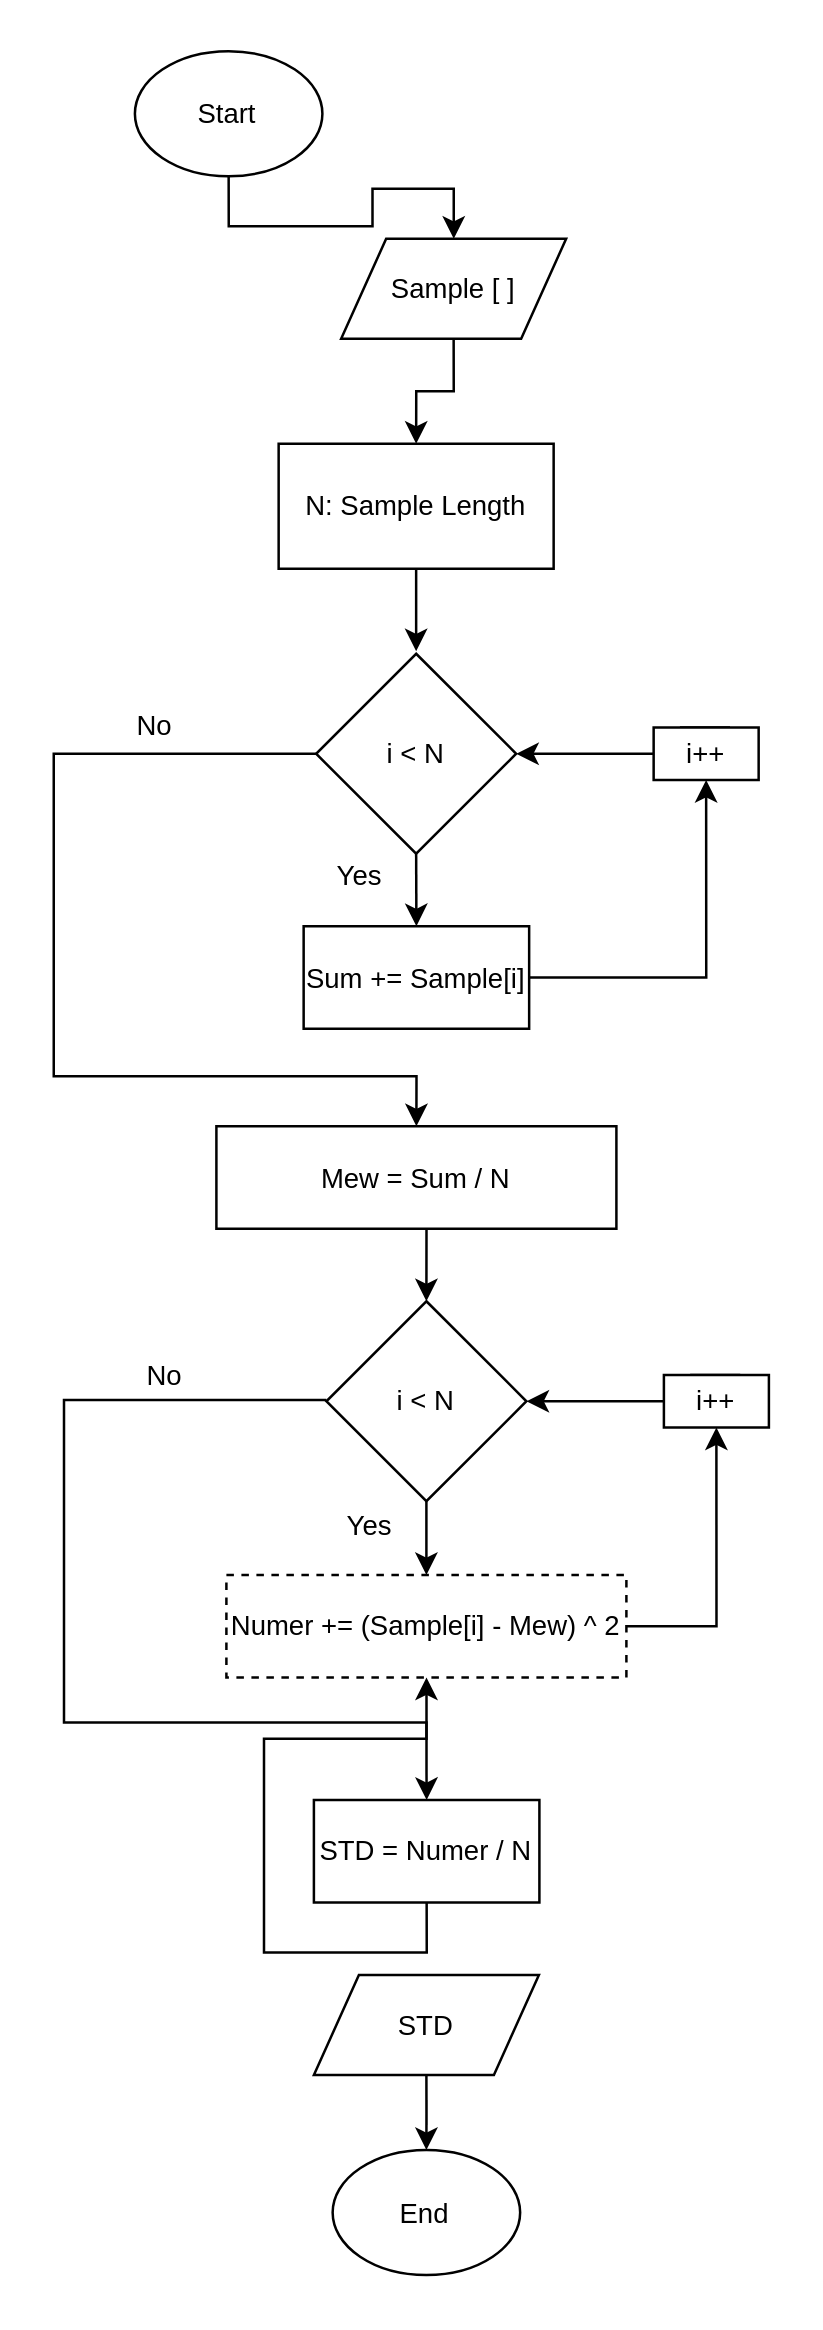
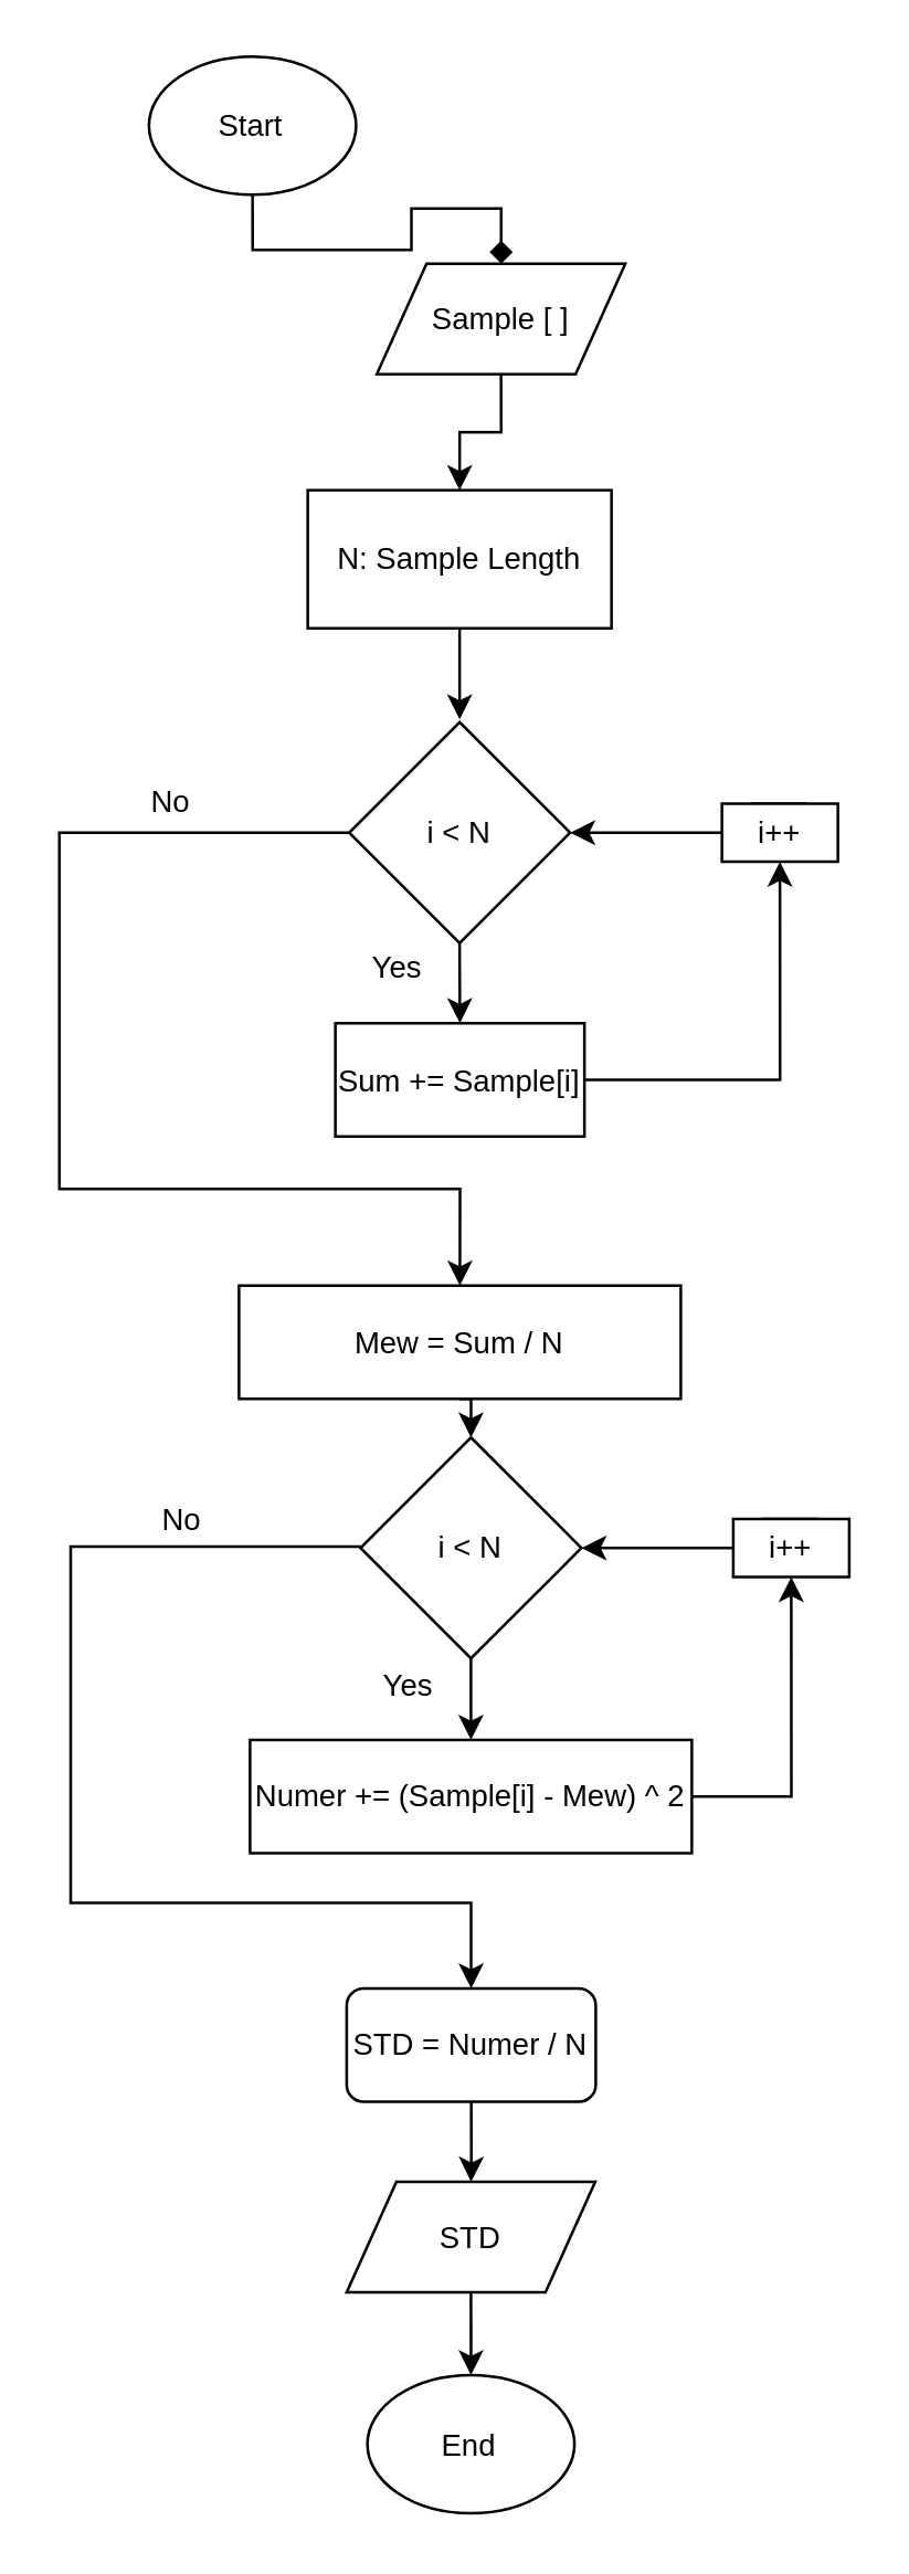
- <mxCell id="3" style="edgeStyle=orthogonalEdgeStyle;rounded=0;orthogonalLoop=1;jettySize=auto;html=1;exitX=0.5;exitY=1;exitDx=0;exitDy=0;fontSize=11;" parent="1" source="4" target="2" edge="1"><mxGeometry relative="1" as="geometry" /></mxCell>
+ <mxCell id="3" style="edgeStyle=orthogonalEdgeStyle;rounded=0;orthogonalLoop=1;jettySize=auto;html=1;exitX=0.5;exitY=1;exitDx=0;exitDy=0;fontSize=11;endArrow=diamond;" parent="1" source="4" target="2" edge="1"><mxGeometry relative="1" as="geometry" /></mxCell>
- <mxCell id="34" value="Mew = Sum / N" style="rounded=0;whiteSpace=wrap;html=1;fontSize=11;" parent="1" vertex="1"><mxGeometry x="85.96" y="450" width="160" height="41" as="geometry" /></mxCell>
+ <mxCell id="34" value="Mew = Sum / N" style="rounded=0;whiteSpace=wrap;html=1;fontSize=11;" parent="1" vertex="1"><mxGeometry x="85.96" y="465" width="160" height="41" as="geometry" /></mxCell>
- <mxCell id="18" value="Numer += (Sample[i] - Mew) ^ 2" style="rounded=0;whiteSpace=wrap;html=1;fontSize=11;dashed=1;" parent="1" vertex="1"><mxGeometry x="89.96" y="629.5" width="160" height="41" as="geometry" /></mxCell>
+ <mxCell id="18" value="Numer += (Sample[i] - Mew) ^ 2" style="rounded=0;whiteSpace=wrap;html=1;fontSize=11;" parent="1" vertex="1"><mxGeometry x="89.96" y="629.5" width="160" height="41" as="geometry" /></mxCell>
- <mxCell id="24" style="edgeStyle=orthogonalEdgeStyle;rounded=0;orthogonalLoop=1;jettySize=auto;html=1;exitX=0.5;exitY=1;exitDx=0;exitDy=0;fontSize=11;" parent="1" source="25" target="18" edge="1"><mxGeometry relative="1" as="geometry" /></mxCell>
+ <mxCell id="24" style="edgeStyle=orthogonalEdgeStyle;rounded=0;orthogonalLoop=1;jettySize=auto;html=1;exitX=0.5;exitY=1;exitDx=0;exitDy=0;fontSize=11;" parent="1" source="25" target="31" edge="1"><mxGeometry relative="1" as="geometry" /></mxCell>
- <mxCell id="25" value="STD = Numer / N" style="rounded=0;whiteSpace=wrap;html=1;fontSize=11;" parent="1" vertex="1"><mxGeometry x="124.96" y="719.5" width="90.2" height="41" as="geometry" /></mxCell>
+ <mxCell id="25" value="STD = Numer / N" style="whiteSpace=wrap;html=1;fontSize=11;rounded=1;" parent="1" vertex="1"><mxGeometry x="124.96" y="719.5" width="90.2" height="41" as="geometry" /></mxCell>
